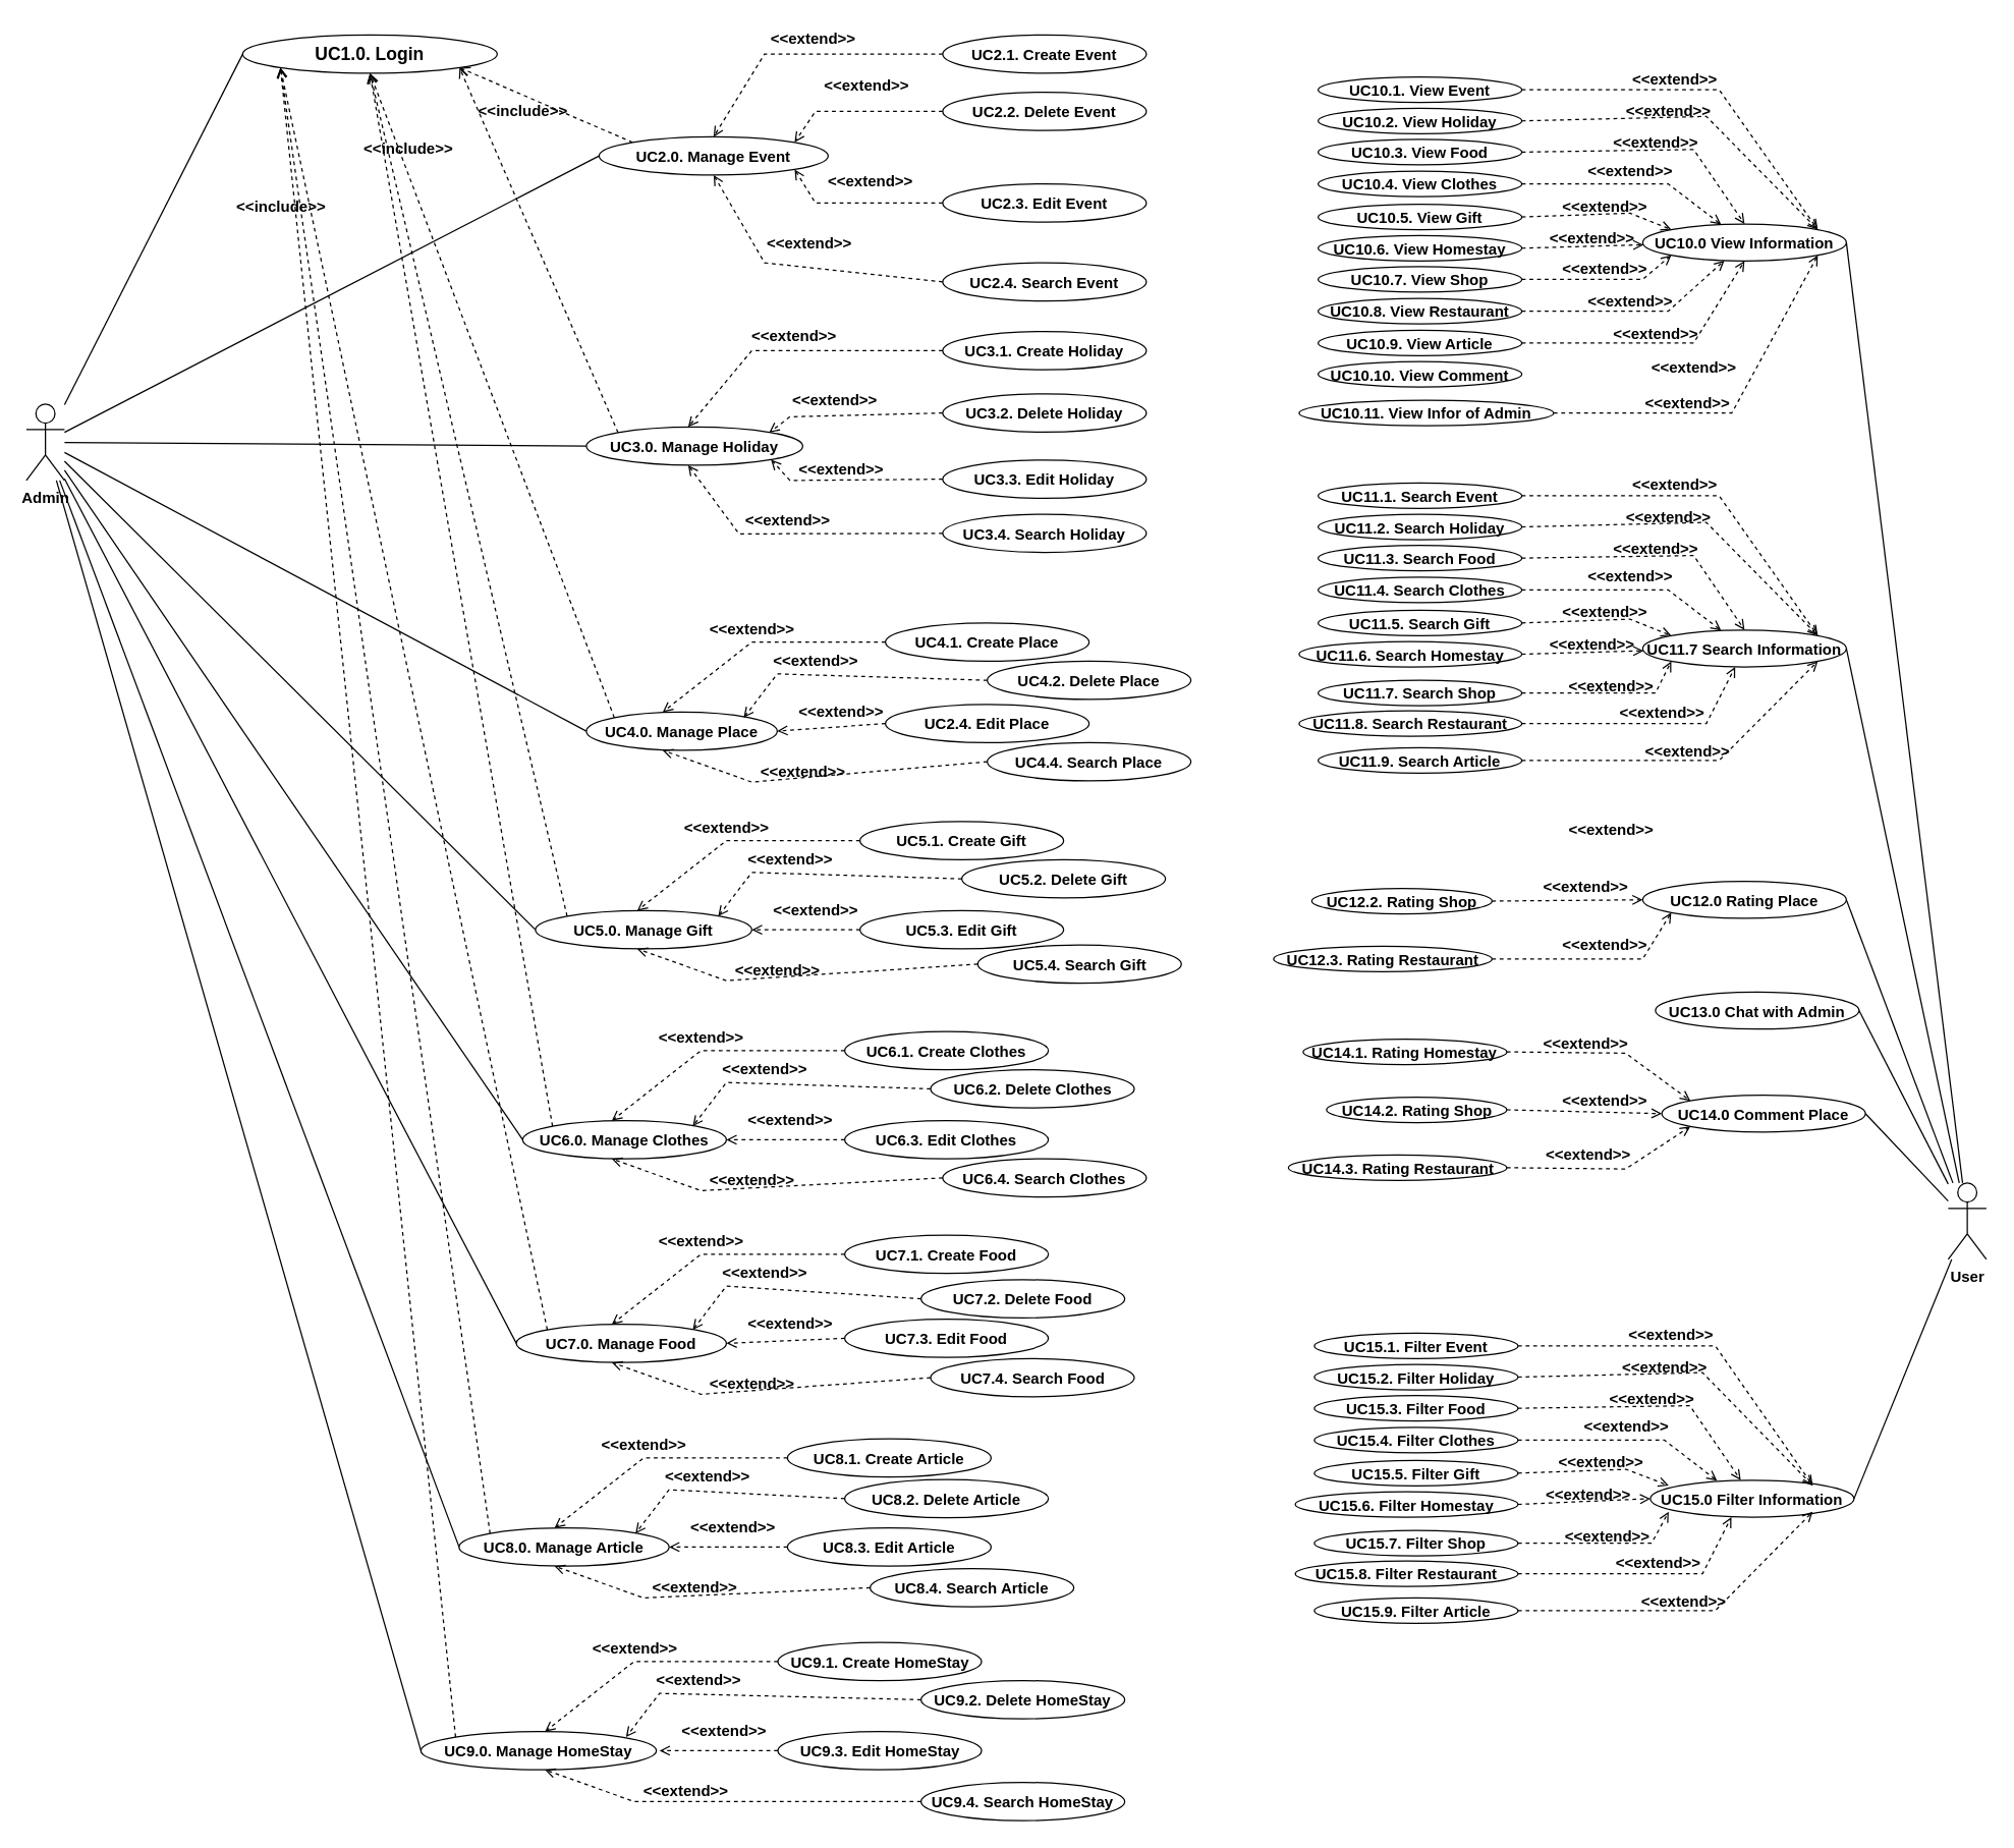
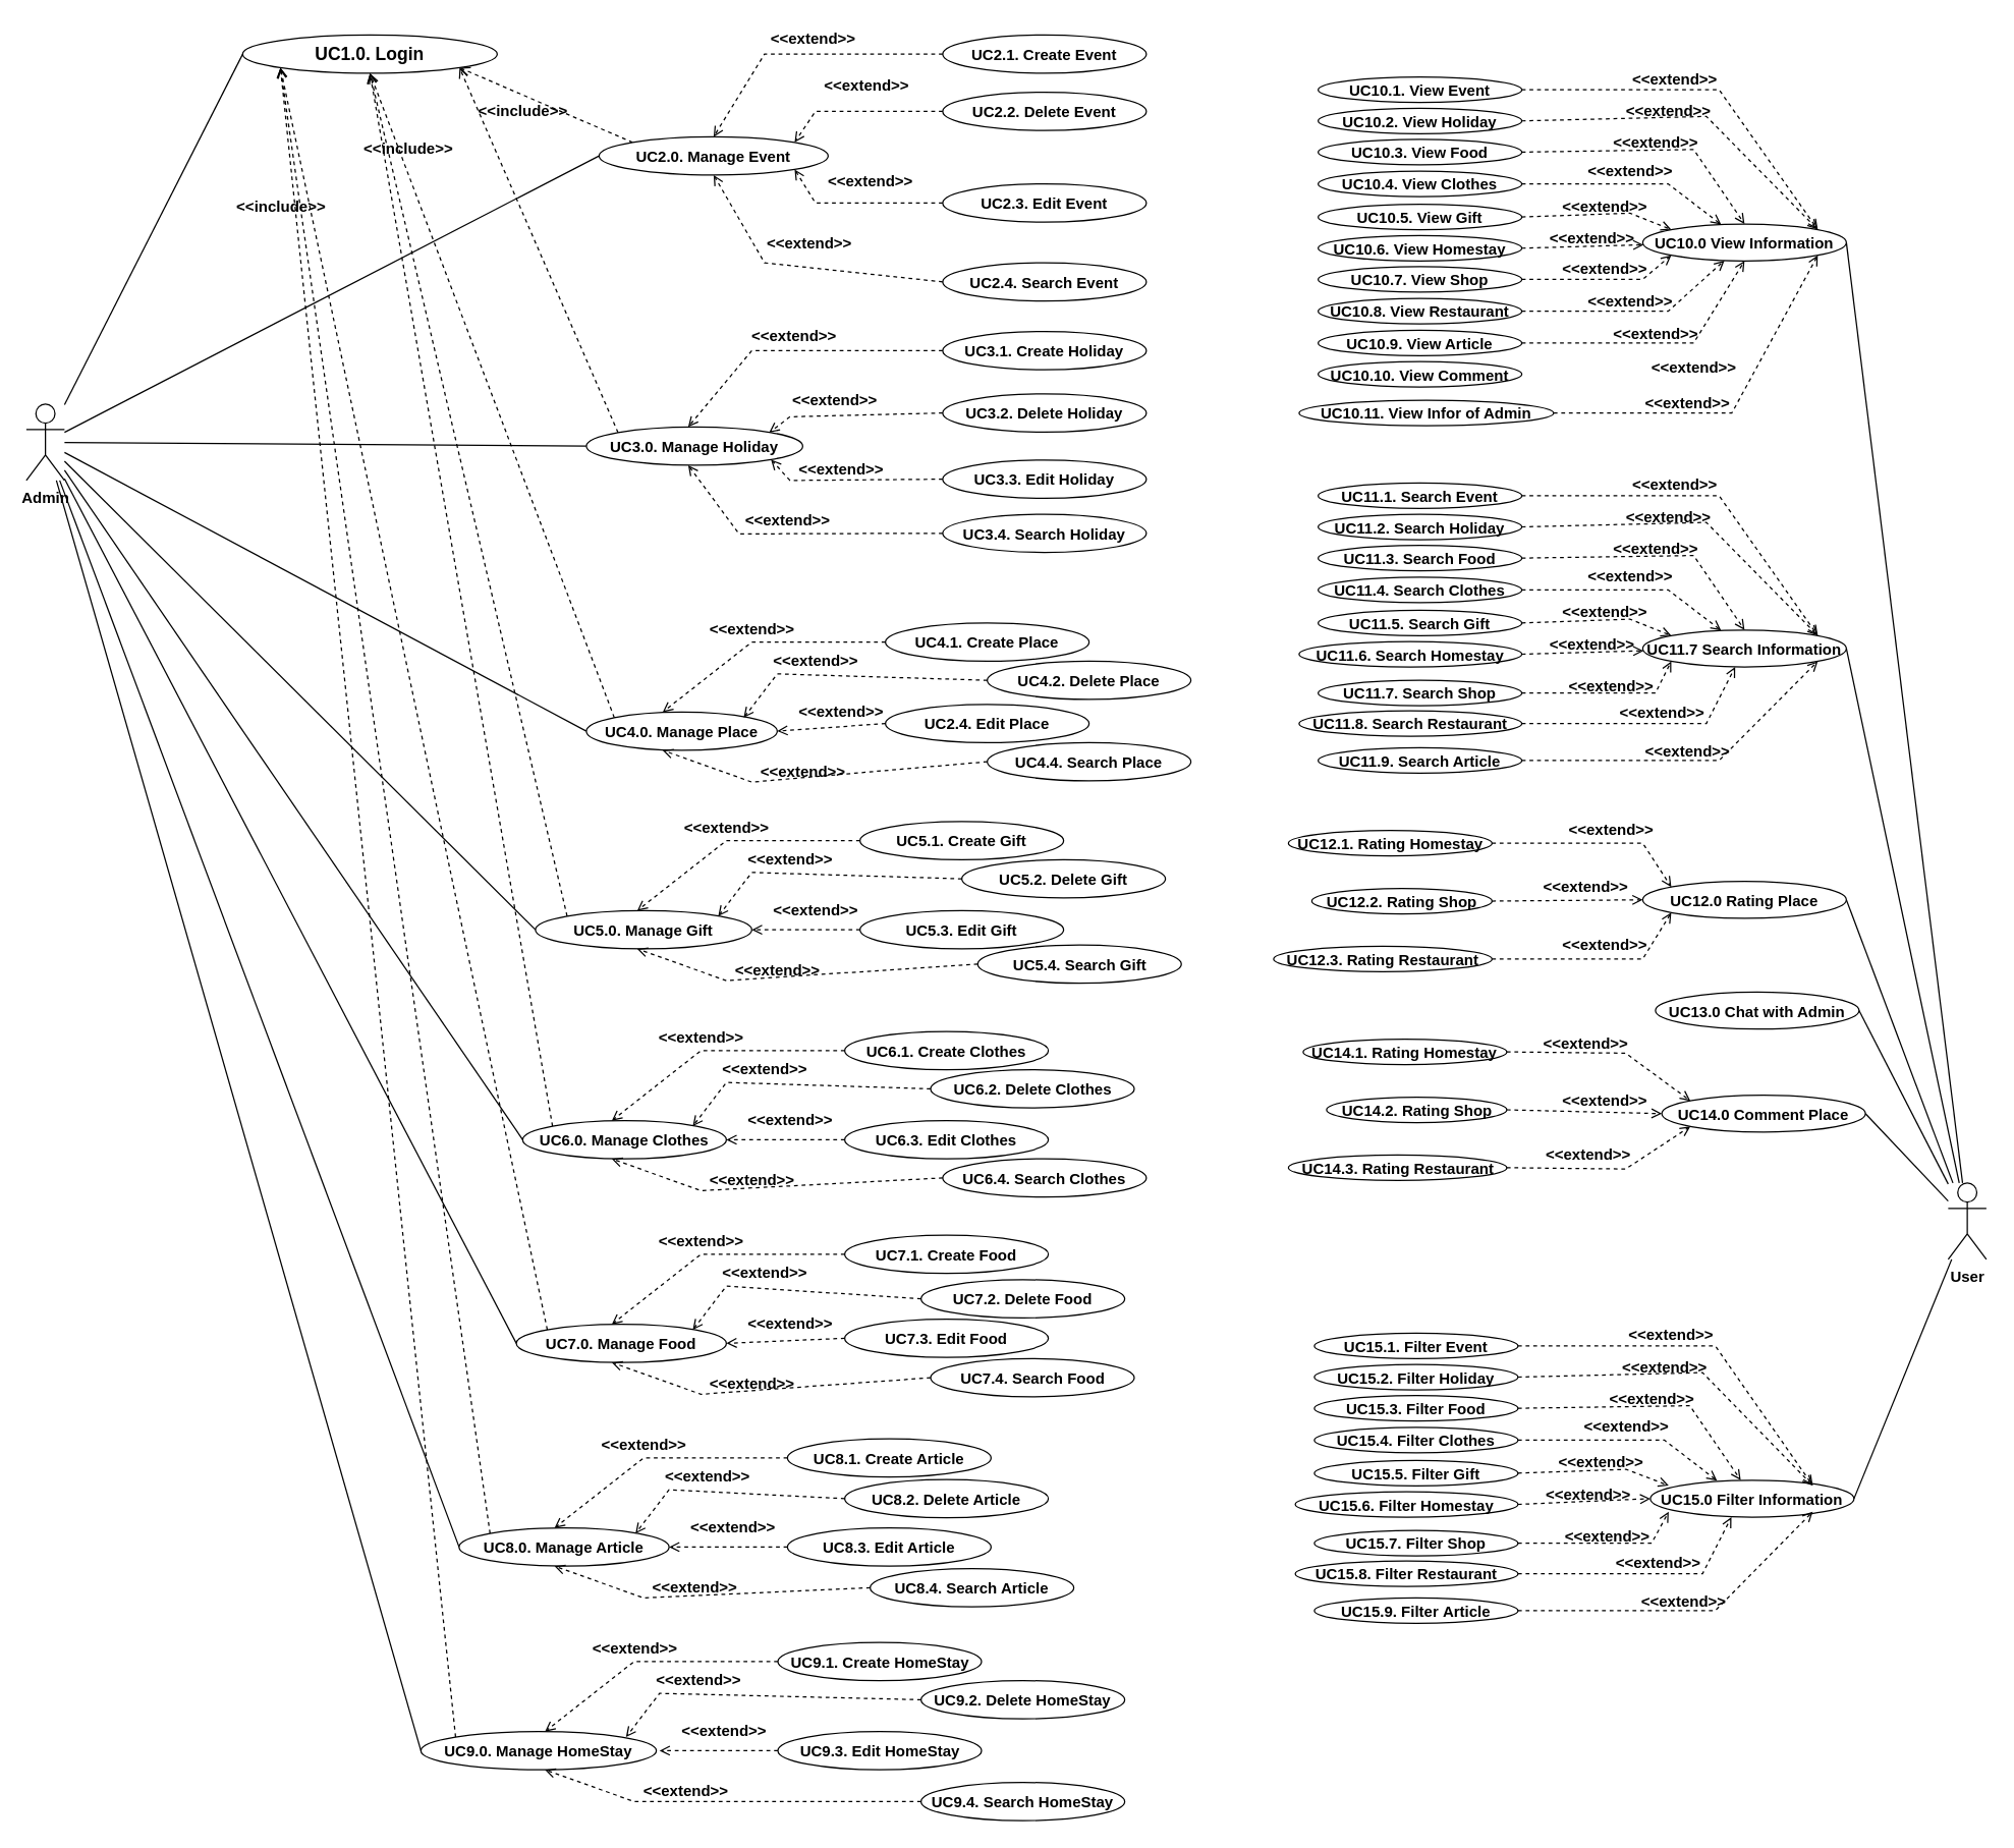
+ <mxCell id="200" value="&lt;font style=&quot;font-size: 12px&quot;&gt;UC12.1. Rating Homestay&lt;br&gt;&lt;/font&gt;" style="ellipse;whiteSpace=wrap;html=1;fontSize=14;strokeWidth=1;fontStyle=1" vertex="1" parent="1"><mxGeometry x="1011.6" y="652" width="160" height="20" as="geometry" /></mxCell>
+ <mxCell id="203" style="edgeStyle=none;rounded=0;orthogonalLoop=1;jettySize=auto;html=1;dashed=1;endArrow=open;endFill=0;fontSize=12;exitX=1;exitY=0.5;exitDx=0;exitDy=0;fontStyle=1;entryX=0;entryY=0;entryDx=0;entryDy=0;" edge="1" parent="1" source="200" target="137"><mxGeometry relative="1" as="geometry"><mxPoint x="1181.6" y="667" as="sourcePoint" /><mxPoint x="1289.998" y="692.753" as="targetPoint" /><Array as="points"><mxPoint x="1290" y="662" /></Array></mxGeometry></mxCell>
